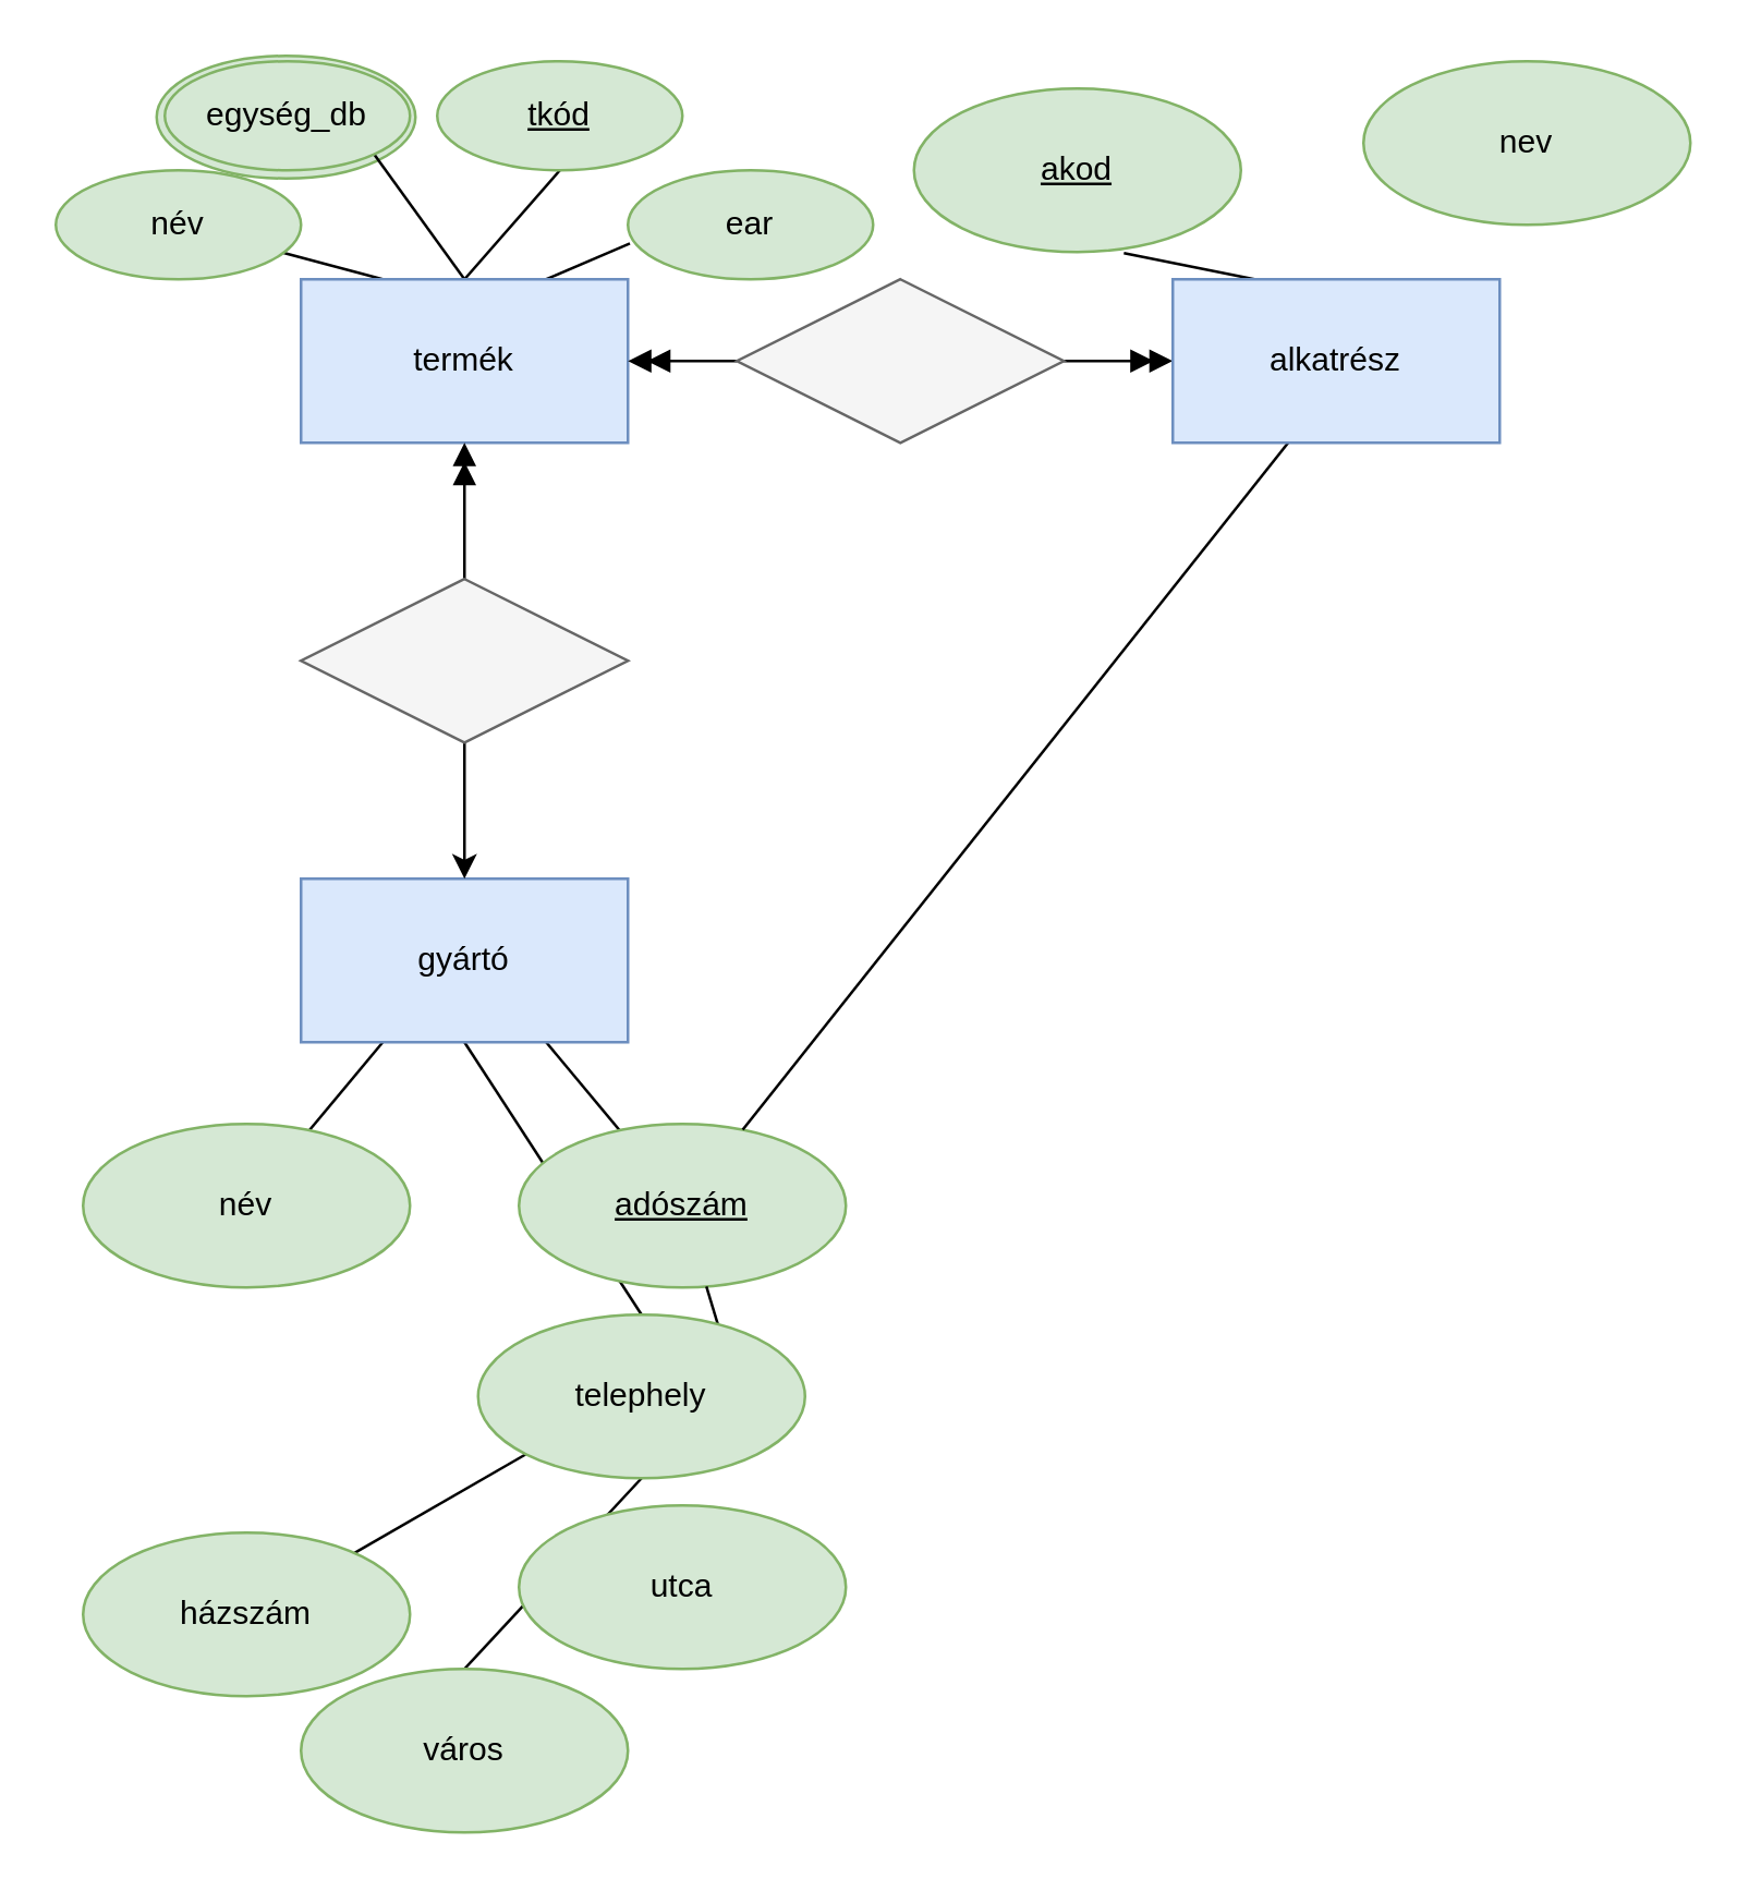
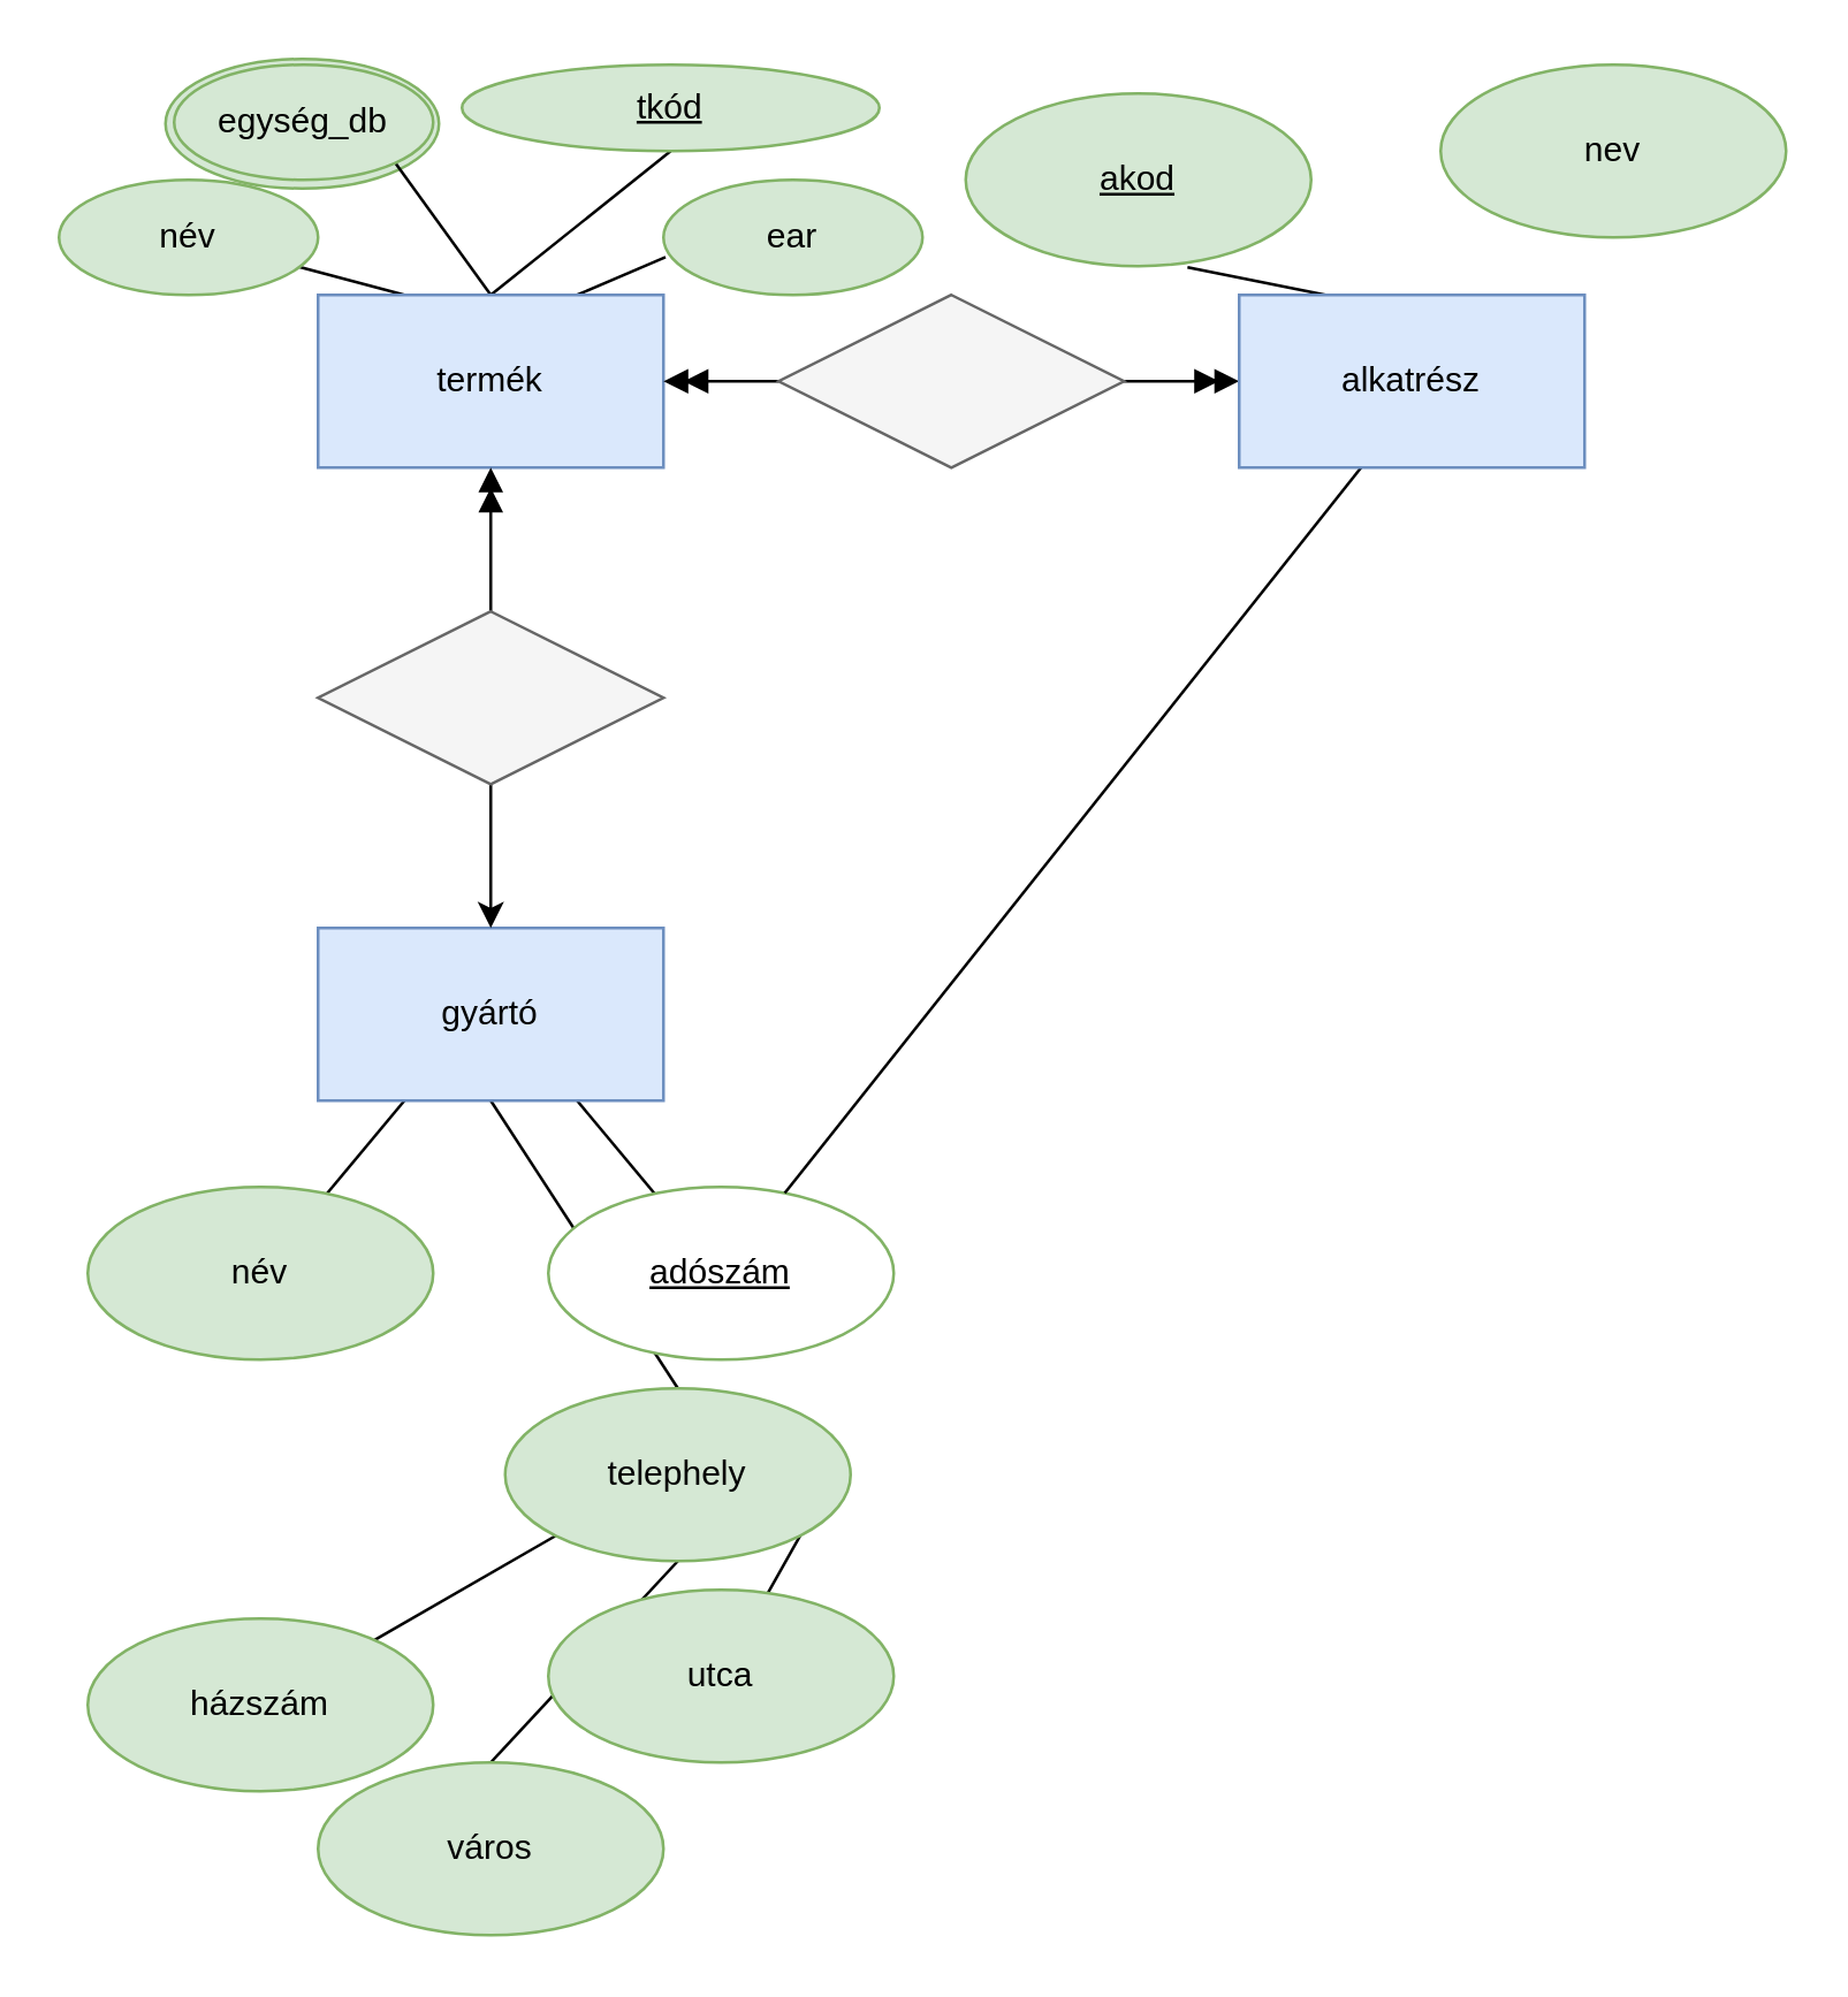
- <mxCell id="22" value="&lt;u&gt;tkód&lt;/u&gt;" style="ellipse;whiteSpace=wrap;html=1;fillColor=#d5e8d4;strokeColor=#82b366;" vertex="1" parent="1"><mxGeometry x="160" y="22" width="90" height="40" as="geometry" /></mxCell>
+ <mxCell id="22" value="&lt;u&gt;tkód&lt;/u&gt;" style="ellipse;whiteSpace=wrap;html=1;fillColor=#d5e8d4;strokeColor=#82b366;" vertex="1" parent="1"><mxGeometry x="160" y="22" width="145" height="30" as="geometry" /></mxCell>
- <mxCell id="15" value="&lt;u&gt;adószám&lt;/u&gt;" style="ellipse;whiteSpace=wrap;html=1;fillColor=#d5e8d4;strokeColor=#82b366;" vertex="1" parent="1"><mxGeometry x="190" y="412" width="120" height="60" as="geometry" /></mxCell>
+ <mxCell id="15" value="&lt;u&gt;adószám&lt;/u&gt;" style="ellipse;whiteSpace=wrap;html=1;fillColor=#ffffff;strokeColor=#82b366;" vertex="1" parent="1"><mxGeometry x="190" y="412" width="120" height="60" as="geometry" /></mxCell>
- <mxCell id="18" style="edgeStyle=none;rounded=0;orthogonalLoop=1;jettySize=auto;html=1;exitX=1;exitY=1;exitDx=0;exitDy=0;endArrow=none;endFill=0;" edge="1" parent="1" source="19" target="15"><mxGeometry relative="1" as="geometry" /></mxCell>
+ <mxCell id="18" style="edgeStyle=none;rounded=0;orthogonalLoop=1;jettySize=auto;html=1;exitX=1;exitY=1;exitDx=0;exitDy=0;endArrow=none;endFill=0;" edge="1" parent="1" source="19" target="27"><mxGeometry relative="1" as="geometry" /></mxCell>
